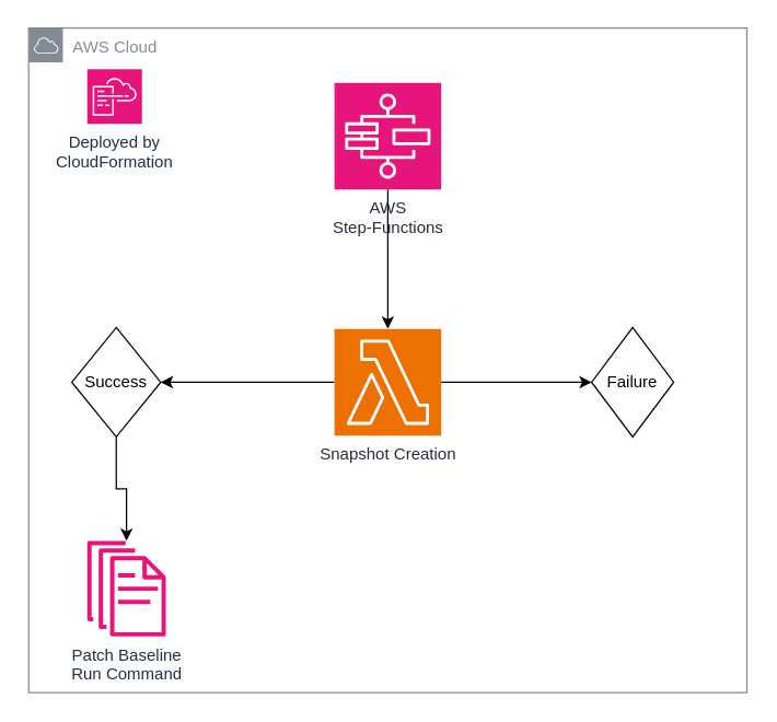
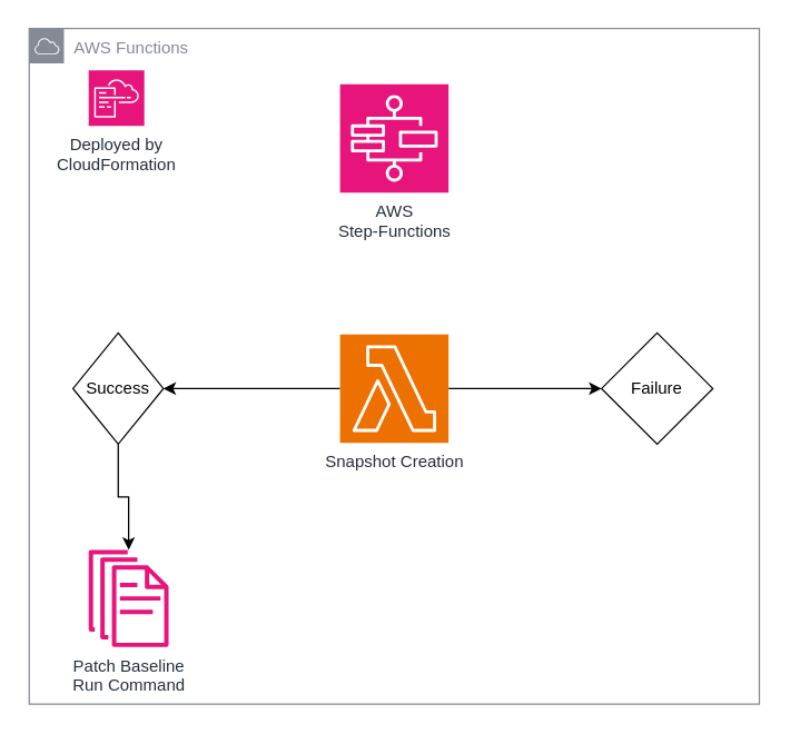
- <mxCell id="12" value="AWS Cloud" style="sketch=0;outlineConnect=0;gradientColor=none;html=1;whiteSpace=wrap;fontSize=12;fontStyle=0;shape=mxgraph.aws4.group;grIcon=mxgraph.aws4.group_aws_cloud;strokeColor=#858B94;fillColor=none;verticalAlign=top;align=left;spacingLeft=30;fontColor=#858B94;dashed=0;" vertex="1" parent="1"><mxGeometry x="20.5" y="20" width="525" height="486" as="geometry" /></mxCell>
+ <mxCell id="12" value="AWS Functions" style="sketch=0;outlineConnect=0;gradientColor=none;html=1;whiteSpace=wrap;fontSize=12;fontStyle=0;shape=mxgraph.aws4.group;grIcon=mxgraph.aws4.group_aws_cloud;strokeColor=#858B94;fillColor=none;verticalAlign=top;align=left;spacingLeft=30;fontColor=#858B94;dashed=0;" vertex="1" parent="1"><mxGeometry x="20.5" y="20" width="525" height="486" as="geometry" /></mxCell>
- <mxCell id="2" style="edgeStyle=orthogonalEdgeStyle;rounded=0;orthogonalLoop=1;jettySize=auto;html=1;" edge="1" parent="1" source="3" target="6"><mxGeometry relative="1" as="geometry"><Array as="points"><mxPoint x="283" y="140" /></Array></mxGeometry></mxCell>
- <mxCell id="10" value="Failure" style="rhombus;whiteSpace=wrap;html=1;" vertex="1" parent="1"><mxGeometry x="432" y="239" width="60" height="80" as="geometry" /></mxCell>
+ <mxCell id="10" value="Failure" style="rhombus;whiteSpace=wrap;html=1;" vertex="1" parent="1"><mxGeometry x="432" y="239" width="80" height="80" as="geometry" /></mxCell>
